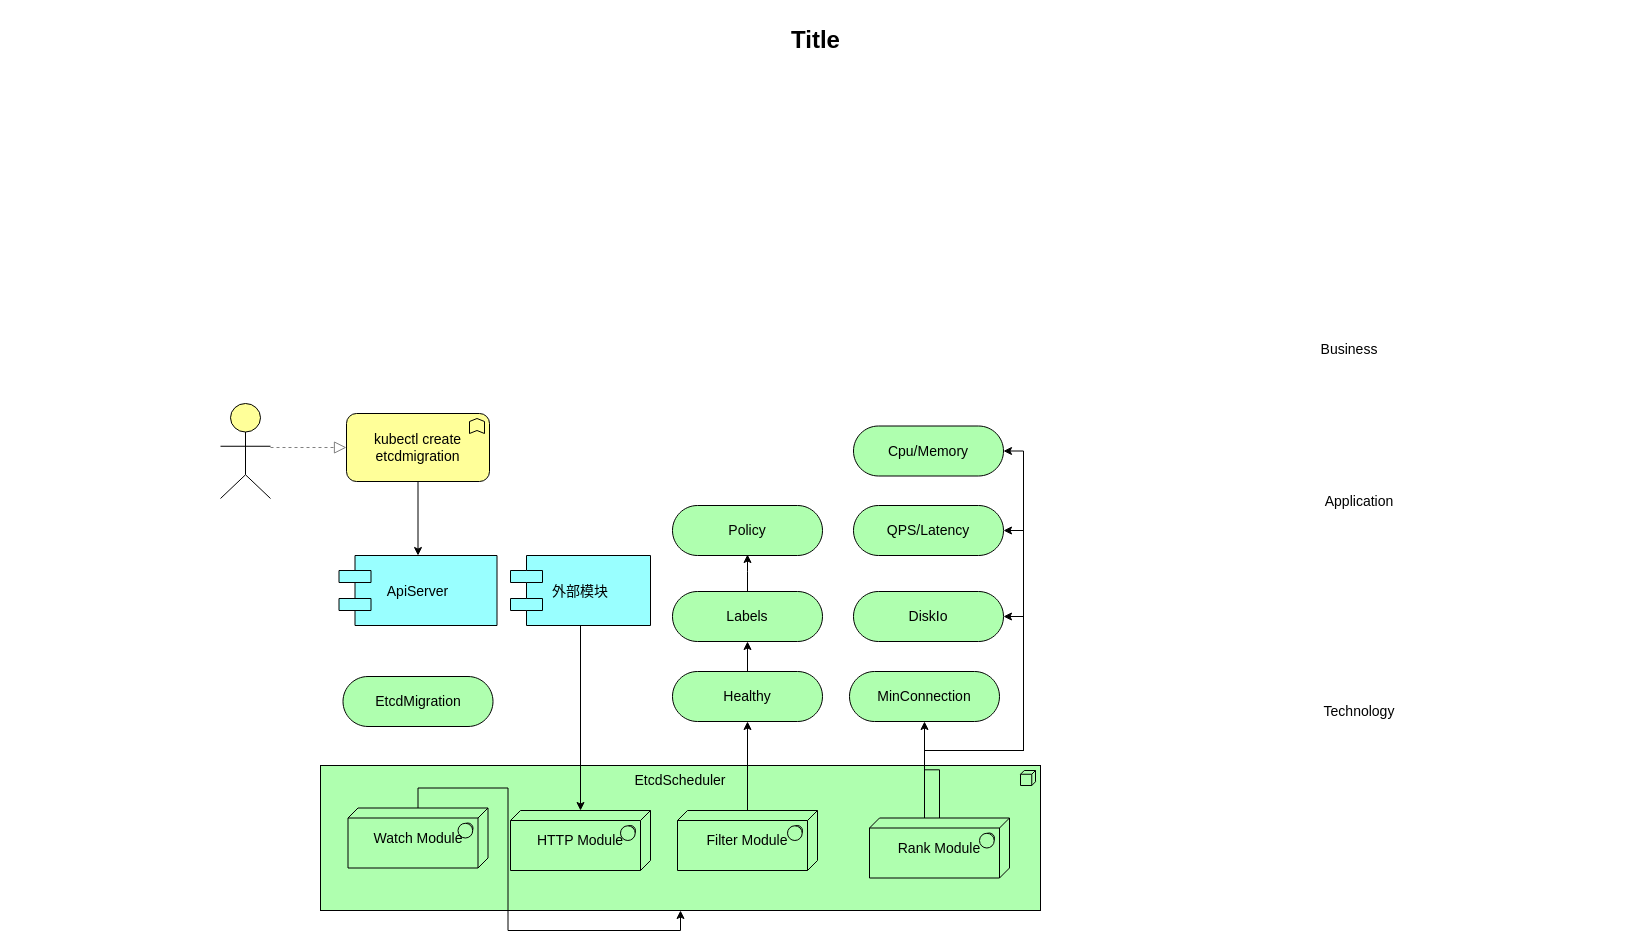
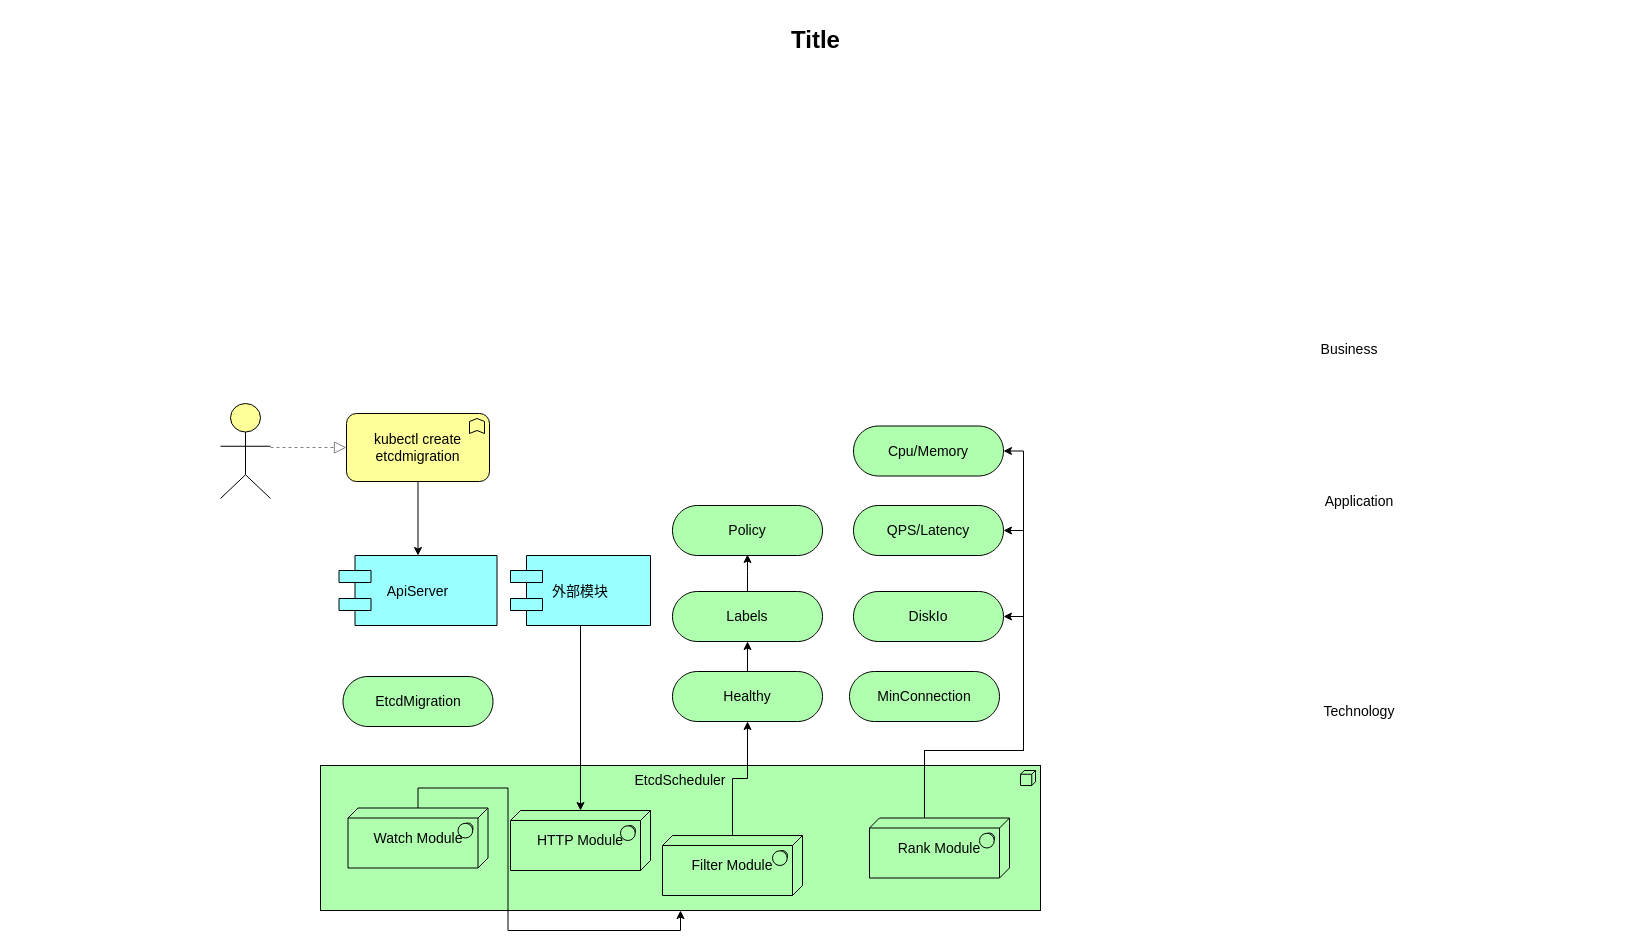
- <mxCell id="5" style="edgeStyle=orthogonalEdgeStyle;rounded=0;orthogonalLoop=1;jettySize=auto;html=1;entryX=0.5;entryY=1;entryDx=0;entryDy=0;entryPerimeter=0;" parent="1" source="9" target="27" edge="1"><mxGeometry relative="1" as="geometry" /></mxCell>
- <mxCell id="4" value="Filter Module" style="html=1;whiteSpace=wrap;fillColor=#AFFFAF;shape=mxgraph.archimate3.tech;techType=sysSw;fontSize=14;" parent="1" vertex="1"><mxGeometry x="677" y="810" width="140" height="60" as="geometry" /></mxCell>
+ <mxCell id="4" value="Filter Module" style="html=1;whiteSpace=wrap;fillColor=#AFFFAF;shape=mxgraph.archimate3.tech;techType=sysSw;fontSize=14;" parent="1" vertex="1"><mxGeometry x="662" y="835" width="140" height="60" as="geometry" /></mxCell>
